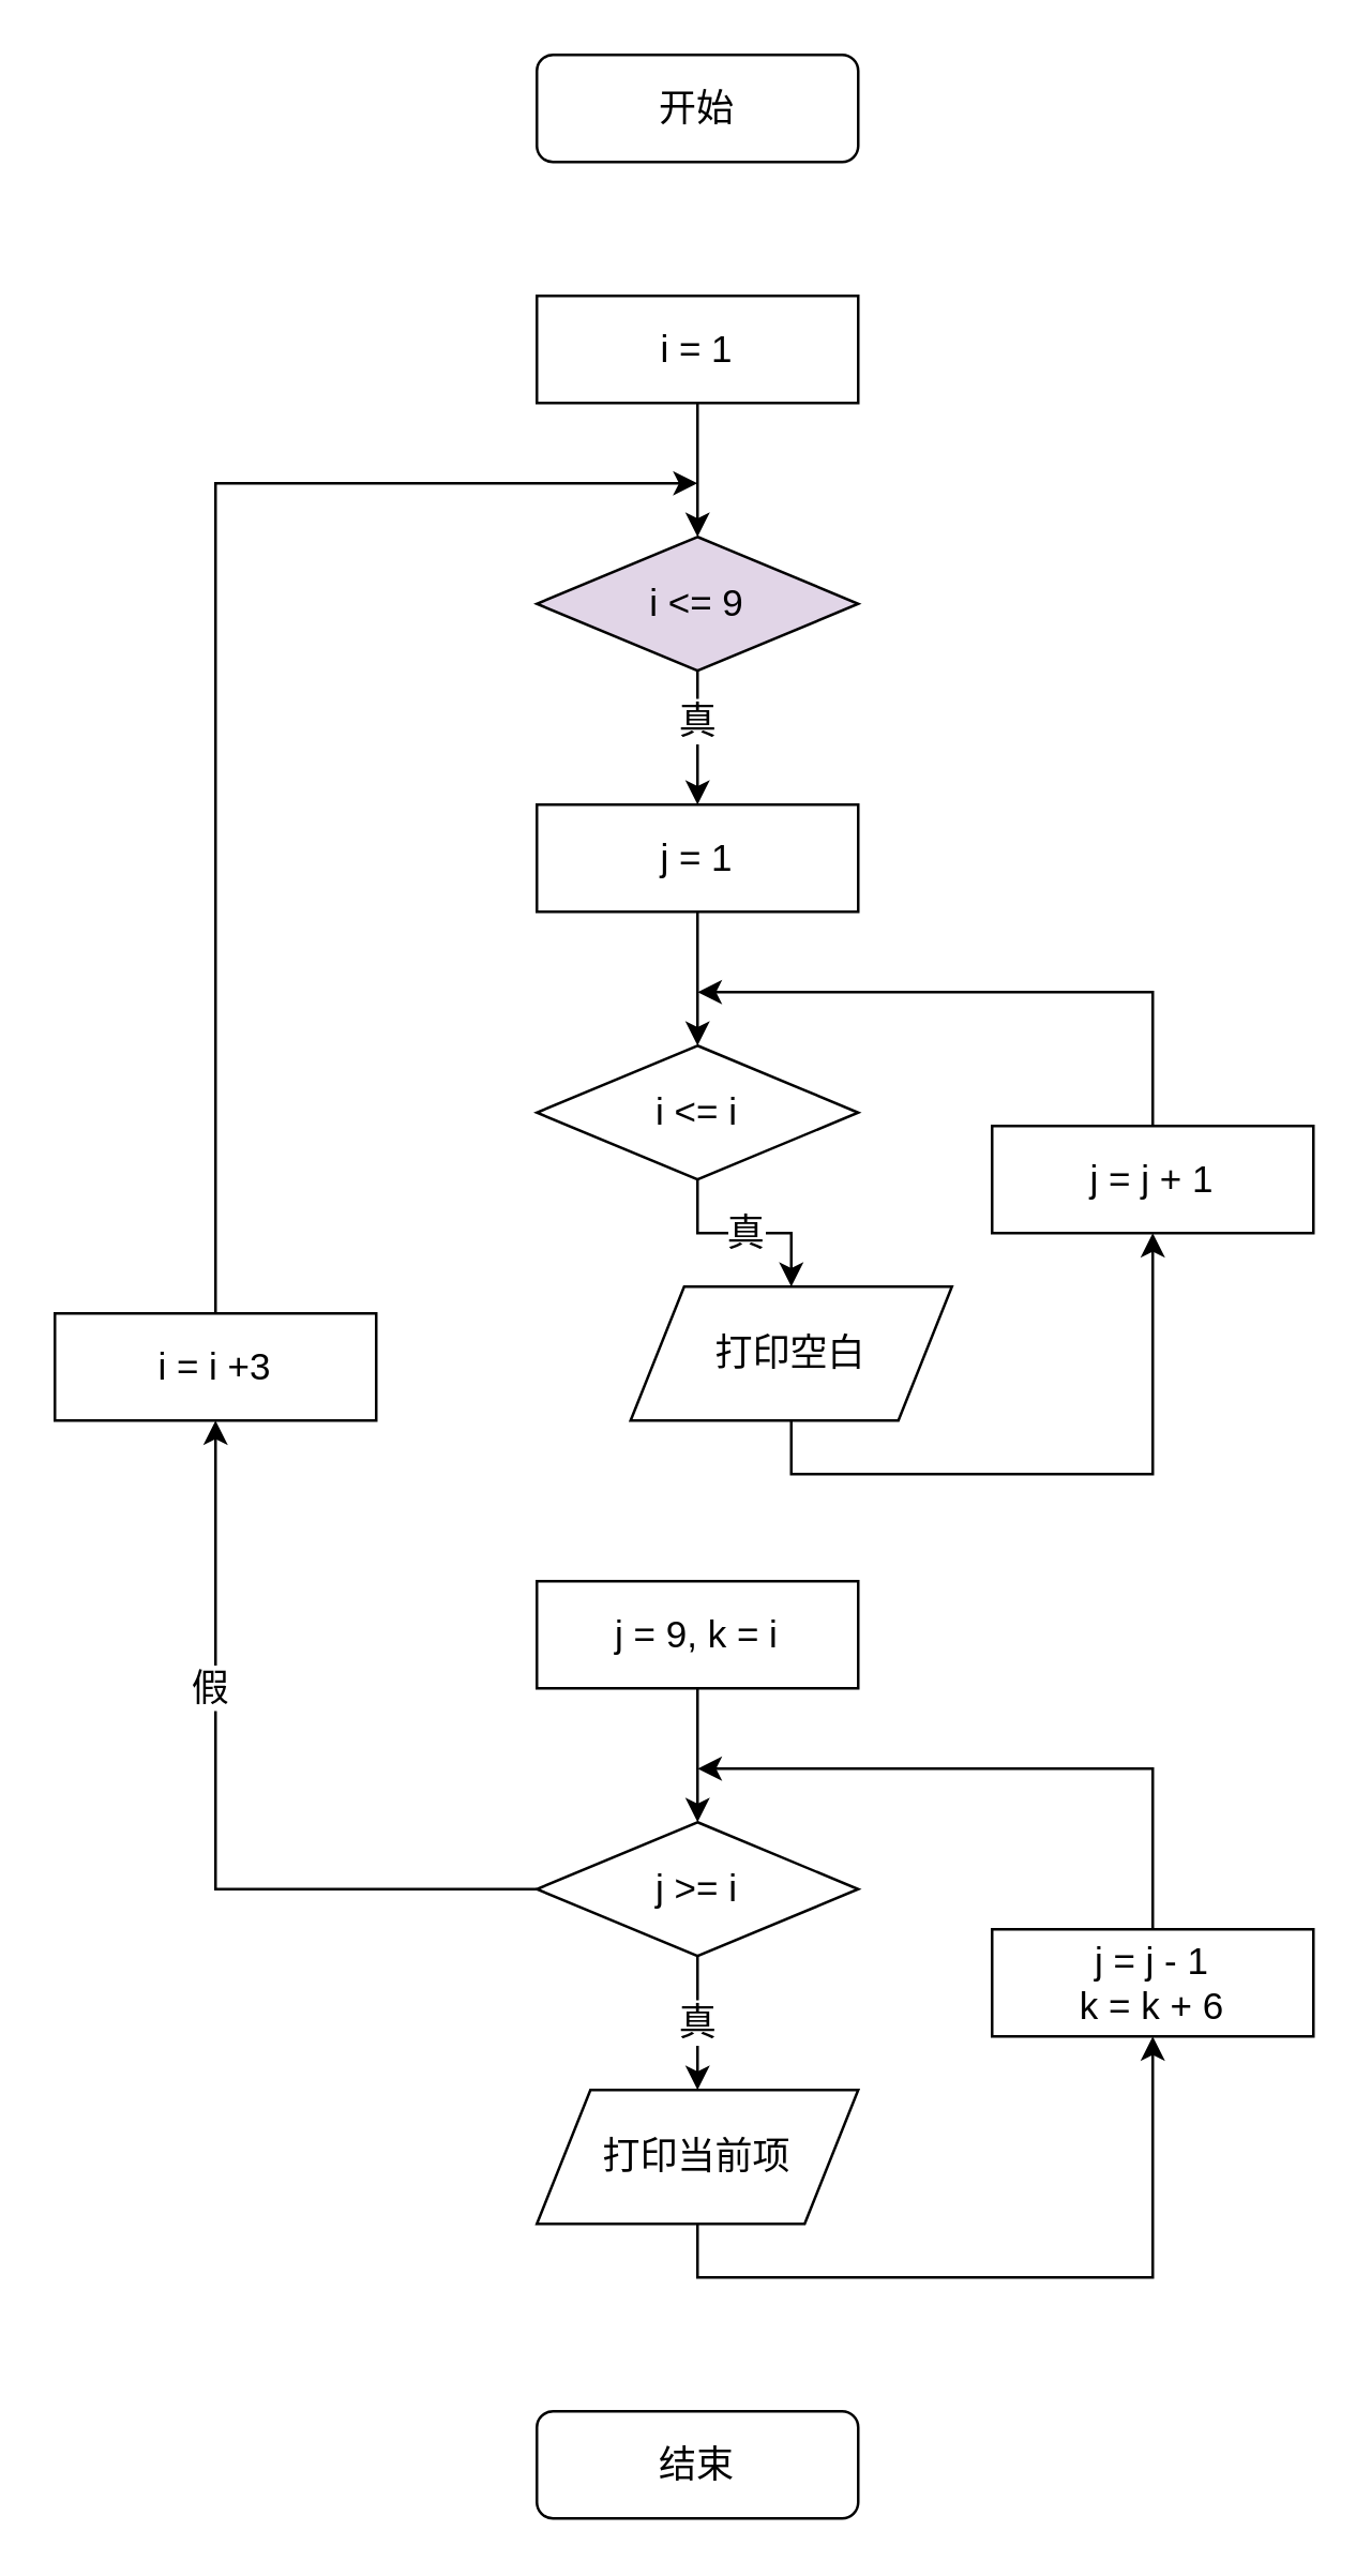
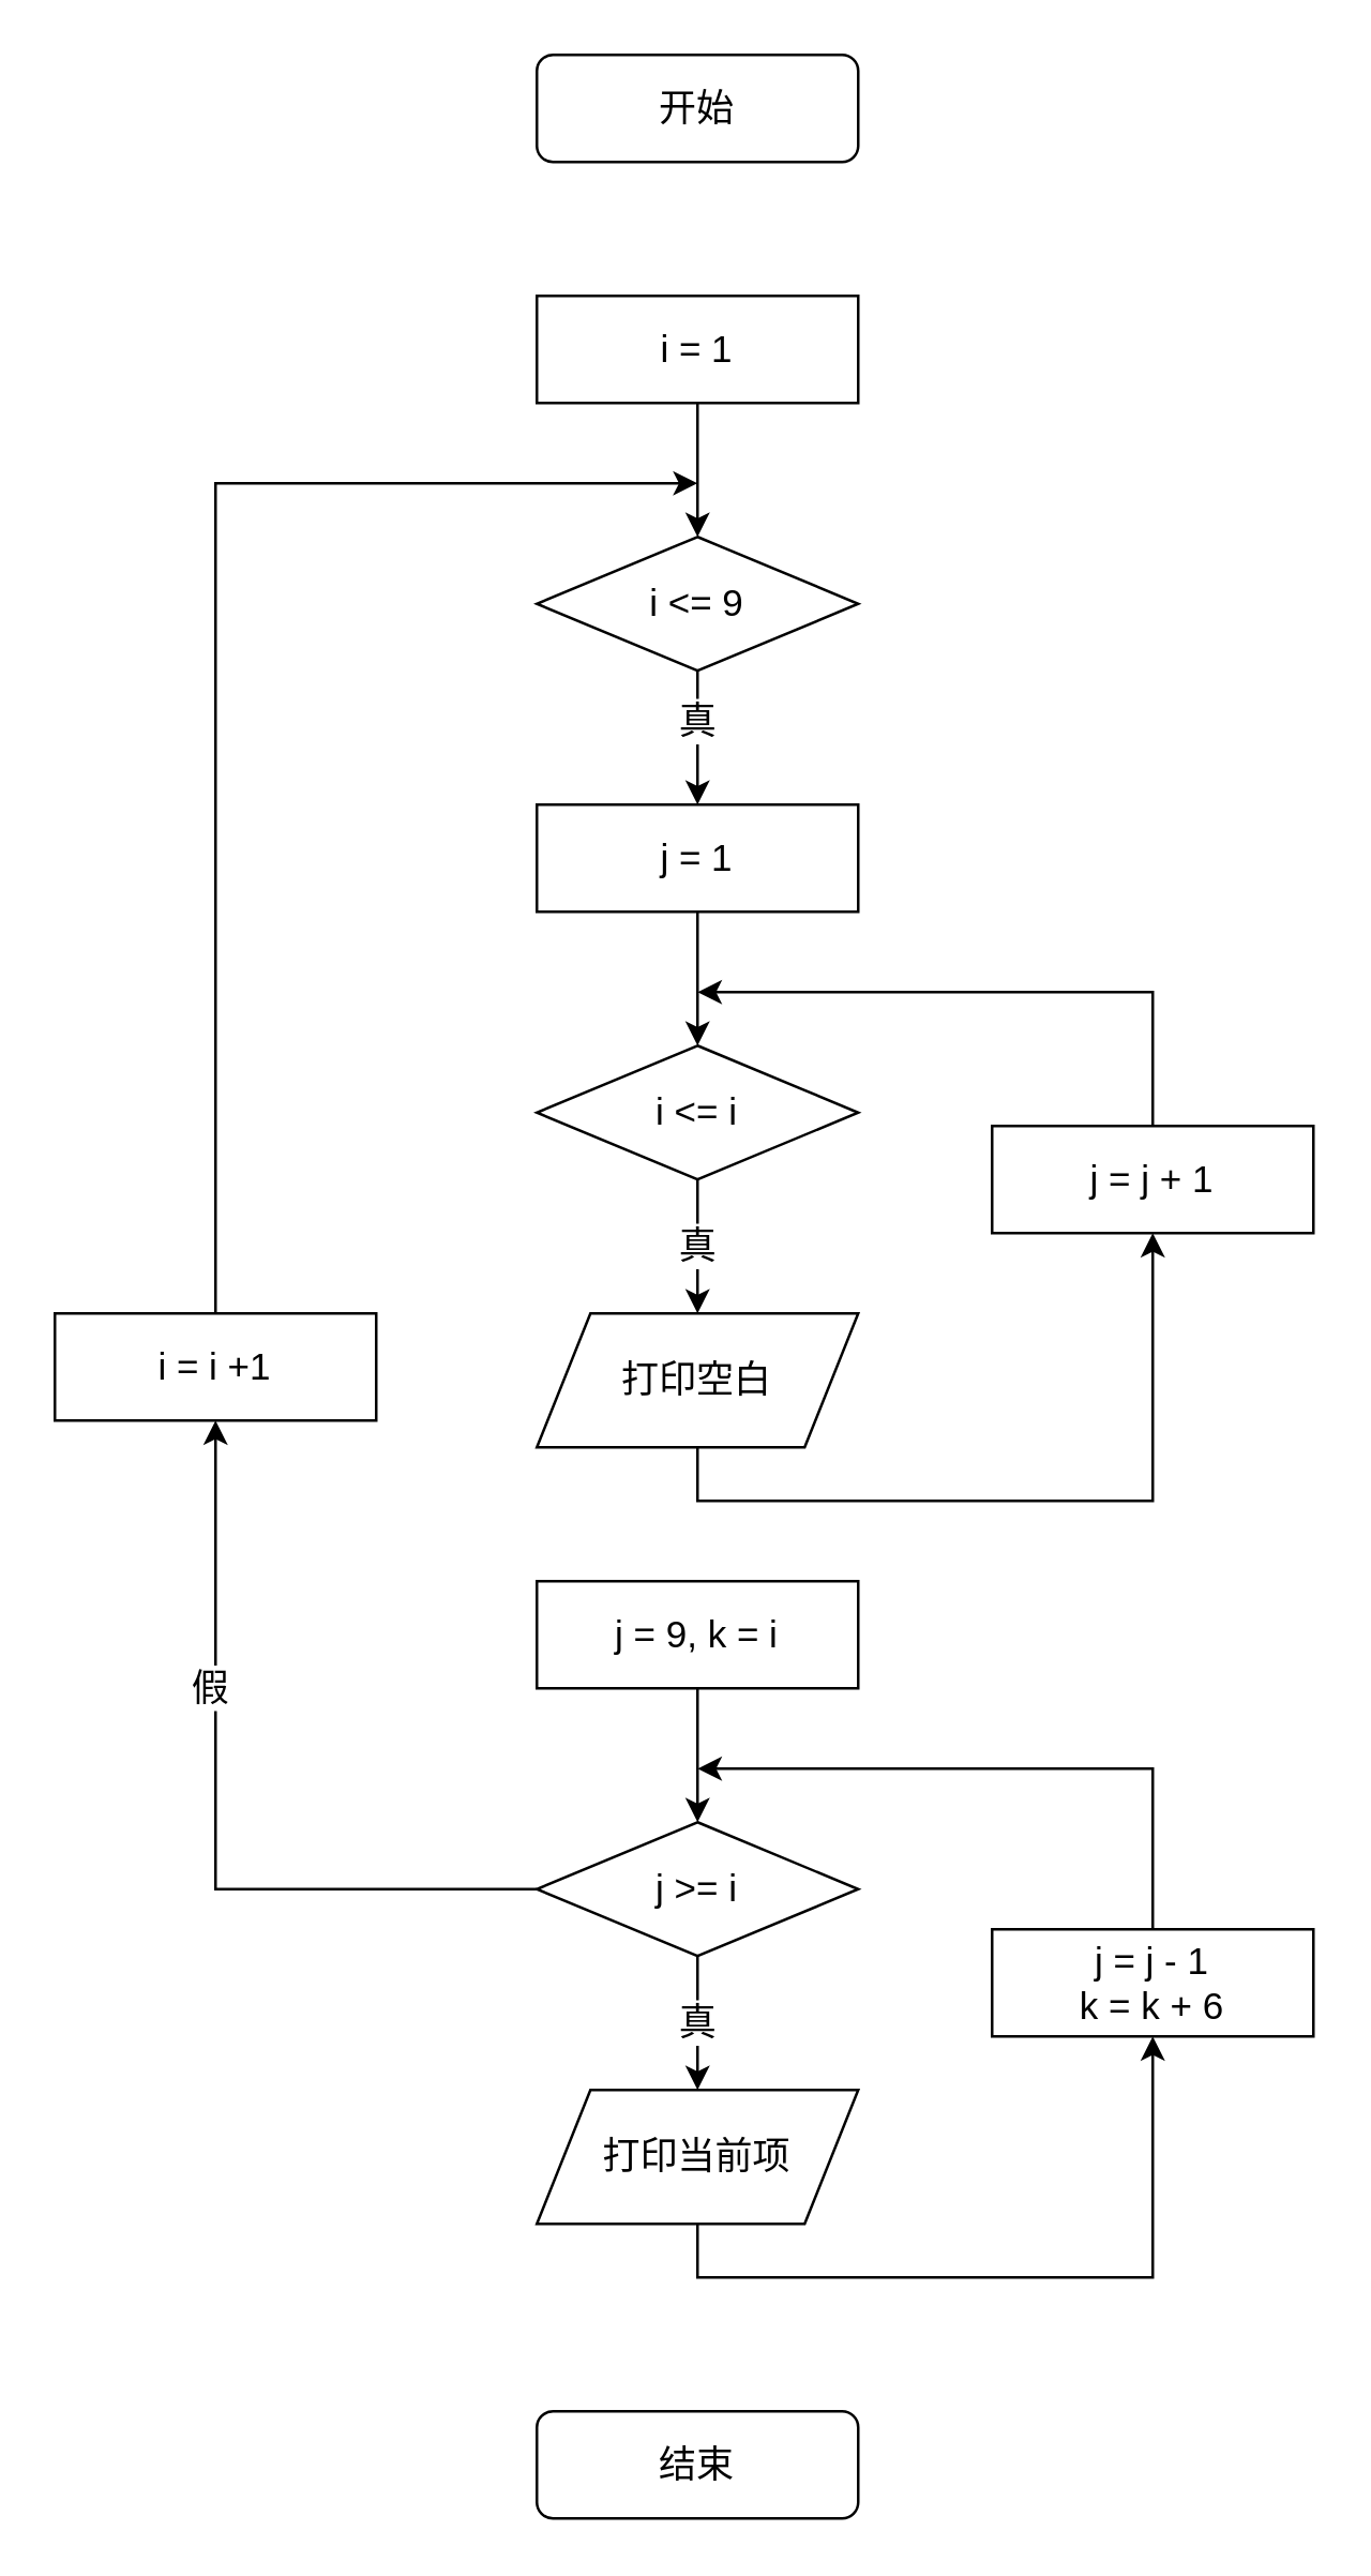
- <mxCell id="7" value="i &amp;lt;= 9" style="rhombus;whiteSpace=wrap;html=1;fontSize=14;fillColor=#e1d5e7;" vertex="1" parent="1"><mxGeometry x="200" y="200" width="120" height="50" as="geometry" /></mxCell>
+ <mxCell id="7" value="i &amp;lt;= 9" style="rhombus;whiteSpace=wrap;html=1;fontSize=14;" vertex="1" parent="1"><mxGeometry x="200" y="200" width="120" height="50" as="geometry" /></mxCell>
- <mxCell id="13" value="打印空白" style="shape=parallelogram;perimeter=parallelogramPerimeter;whiteSpace=wrap;html=1;fixedSize=1;fontSize=14;" vertex="1" parent="1"><mxGeometry x="235" y="480" width="120" height="50" as="geometry" /></mxCell>
+ <mxCell id="13" value="打印空白" style="shape=parallelogram;perimeter=parallelogramPerimeter;whiteSpace=wrap;html=1;fixedSize=1;fontSize=14;" vertex="1" parent="1"><mxGeometry x="200" y="490" width="120" height="50" as="geometry" /></mxCell>
- <mxCell id="27" value="i = i +3" style="rounded=0;whiteSpace=wrap;html=1;fontSize=14;" vertex="1" parent="1"><mxGeometry x="20" y="490" width="120" height="40" as="geometry" /></mxCell>
+ <mxCell id="27" value="i = i +1" style="rounded=0;whiteSpace=wrap;html=1;fontSize=14;" vertex="1" parent="1"><mxGeometry x="20" y="490" width="120" height="40" as="geometry" /></mxCell>
